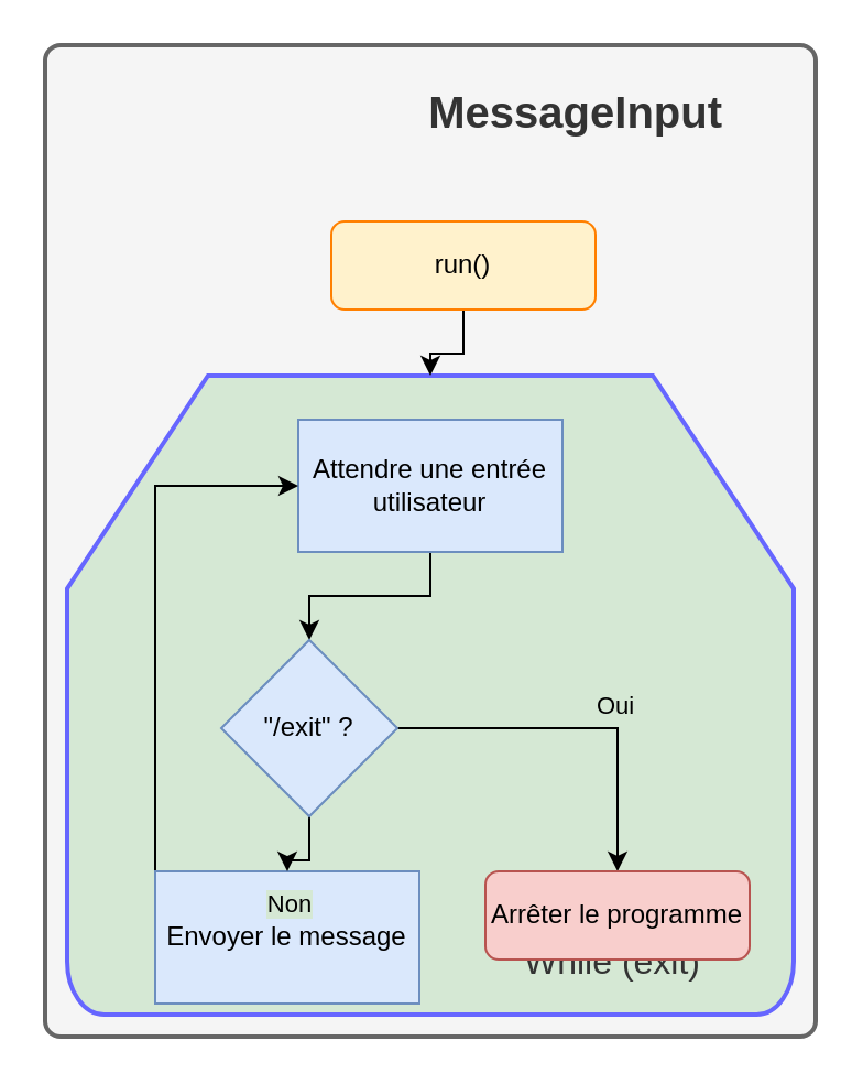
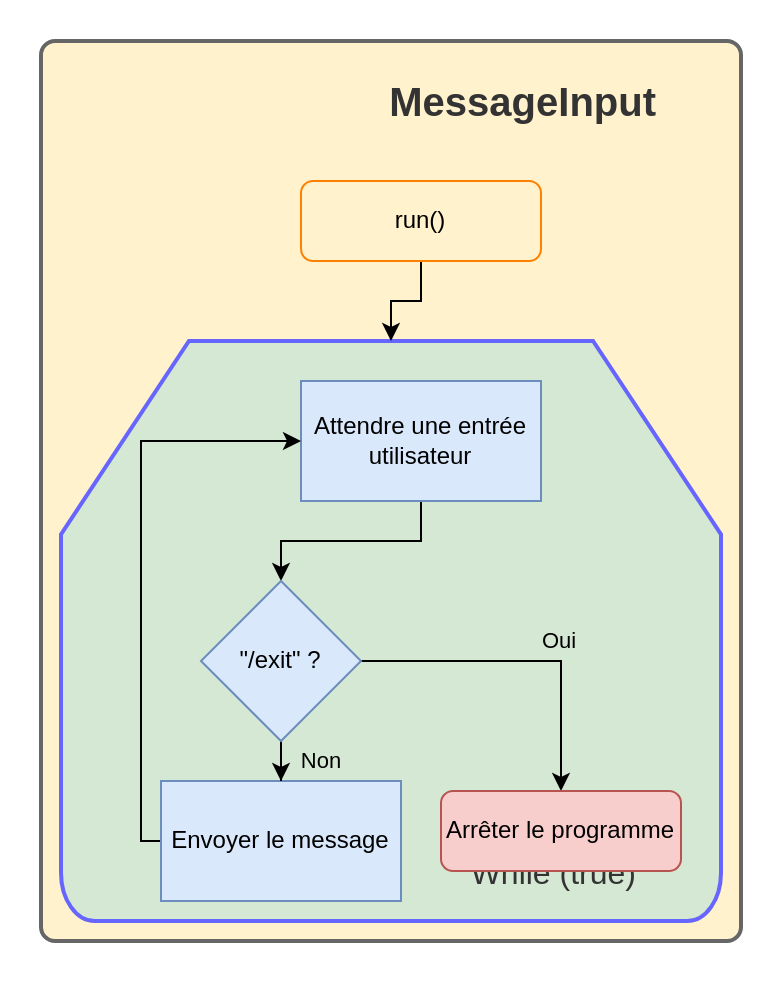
- <mxCell id="2" value="&lt;blockquote&gt;&lt;b&gt;&lt;font style=&quot;font-size: 20px&quot;&gt;MessageInput&lt;/font&gt;&lt;/b&gt;&lt;/blockquote&gt;" style="rounded=1;whiteSpace=wrap;html=1;absoluteArcSize=1;arcSize=14;strokeWidth=2;fillColor=#f5f5f5;strokeColor=#666666;fontColor=#333333;align=right;horizontal=1;verticalAlign=top;" vertex="1" parent="1"><mxGeometry x="20" y="20" width="350" height="450" as="geometry" /></mxCell>
+ <mxCell id="2" value="&lt;blockquote&gt;&lt;b&gt;&lt;font style=&quot;font-size: 20px&quot;&gt;MessageInput&lt;/font&gt;&lt;/b&gt;&lt;/blockquote&gt;" style="rounded=1;whiteSpace=wrap;html=1;absoluteArcSize=1;arcSize=14;strokeWidth=2;fillColor=#fff2cc;strokeColor=#666666;fontColor=#333333;align=right;horizontal=1;verticalAlign=top;" vertex="1" parent="1"><mxGeometry x="20" y="20" width="350" height="450" as="geometry" /></mxCell>
- <mxCell id="5" value="run()" style="rounded=1;whiteSpace=wrap;html=1;fontSize=12;glass=0;strokeWidth=1;shadow=0;fillColor=#FFF2CC;strokeColor=#FF8000;" vertex="1" parent="1"><mxGeometry x="150" y="100" width="120" height="40" as="geometry" /></mxCell>
+ <mxCell id="5" value="run()" style="rounded=1;whiteSpace=wrap;html=1;fontSize=12;glass=0;strokeWidth=1;shadow=0;fillColor=#FFF2CC;strokeColor=#FF8000;" vertex="1" parent="1"><mxGeometry x="150" y="90" width="120" height="40" as="geometry" /></mxCell>
- <mxCell id="7" value="Attendre une entrée utilisateur" style="rounded=0;whiteSpace=wrap;html=1;fillColor=#dae8fc;strokeColor=#6c8ebf;" vertex="1" parent="1"><mxGeometry x="135" y="190" width="120" height="60" as="geometry" /></mxCell>
+ <mxCell id="7" value="Attendre une entrée utilisateur" style="rounded=0;whiteSpace=wrap;html=1;fillColor=#dae8fc;strokeColor=#6c8ebf;" vertex="1" parent="1"><mxGeometry x="150" y="190" width="120" height="60" as="geometry" /></mxCell>
- <mxCell id="9" value="Envoyer le message" style="rounded=0;whiteSpace=wrap;html=1;fillColor=#dae8fc;strokeColor=#6c8ebf;" vertex="1" parent="1"><mxGeometry x="70" y="395" width="120" height="60" as="geometry" /></mxCell>
+ <mxCell id="9" value="Envoyer le message" style="rounded=0;whiteSpace=wrap;html=1;fillColor=#dae8fc;strokeColor=#6c8ebf;" vertex="1" parent="1"><mxGeometry x="80" y="390" width="120" height="60" as="geometry" /></mxCell>
- <mxCell id="3" value="&lt;div&gt;&lt;blockquote&gt;&lt;font style=&quot;font-size: 16px&quot;&gt;While (exit)&lt;/font&gt;&lt;br&gt;&lt;/blockquote&gt;&lt;/div&gt;" style="strokeWidth=2;html=1;shape=mxgraph.flowchart.loop_limit;whiteSpace=wrap;fillColor=#D5E8D4;strokeColor=#6666FF;fontColor=#333333;align=right;verticalAlign=bottom;" vertex="1" parent="1"><mxGeometry x="30" y="170" width="330" height="290" as="geometry" /></mxCell>
+ <mxCell id="3" value="&lt;div&gt;&lt;blockquote&gt;&lt;font style=&quot;font-size: 16px&quot;&gt;While (true)&lt;/font&gt;&lt;br&gt;&lt;/blockquote&gt;&lt;/div&gt;" style="strokeWidth=2;html=1;shape=mxgraph.flowchart.loop_limit;whiteSpace=wrap;fillColor=#D5E8D4;strokeColor=#6666FF;fontColor=#333333;align=right;verticalAlign=bottom;" vertex="1" parent="1"><mxGeometry x="30" y="170" width="330" height="290" as="geometry" /></mxCell>
